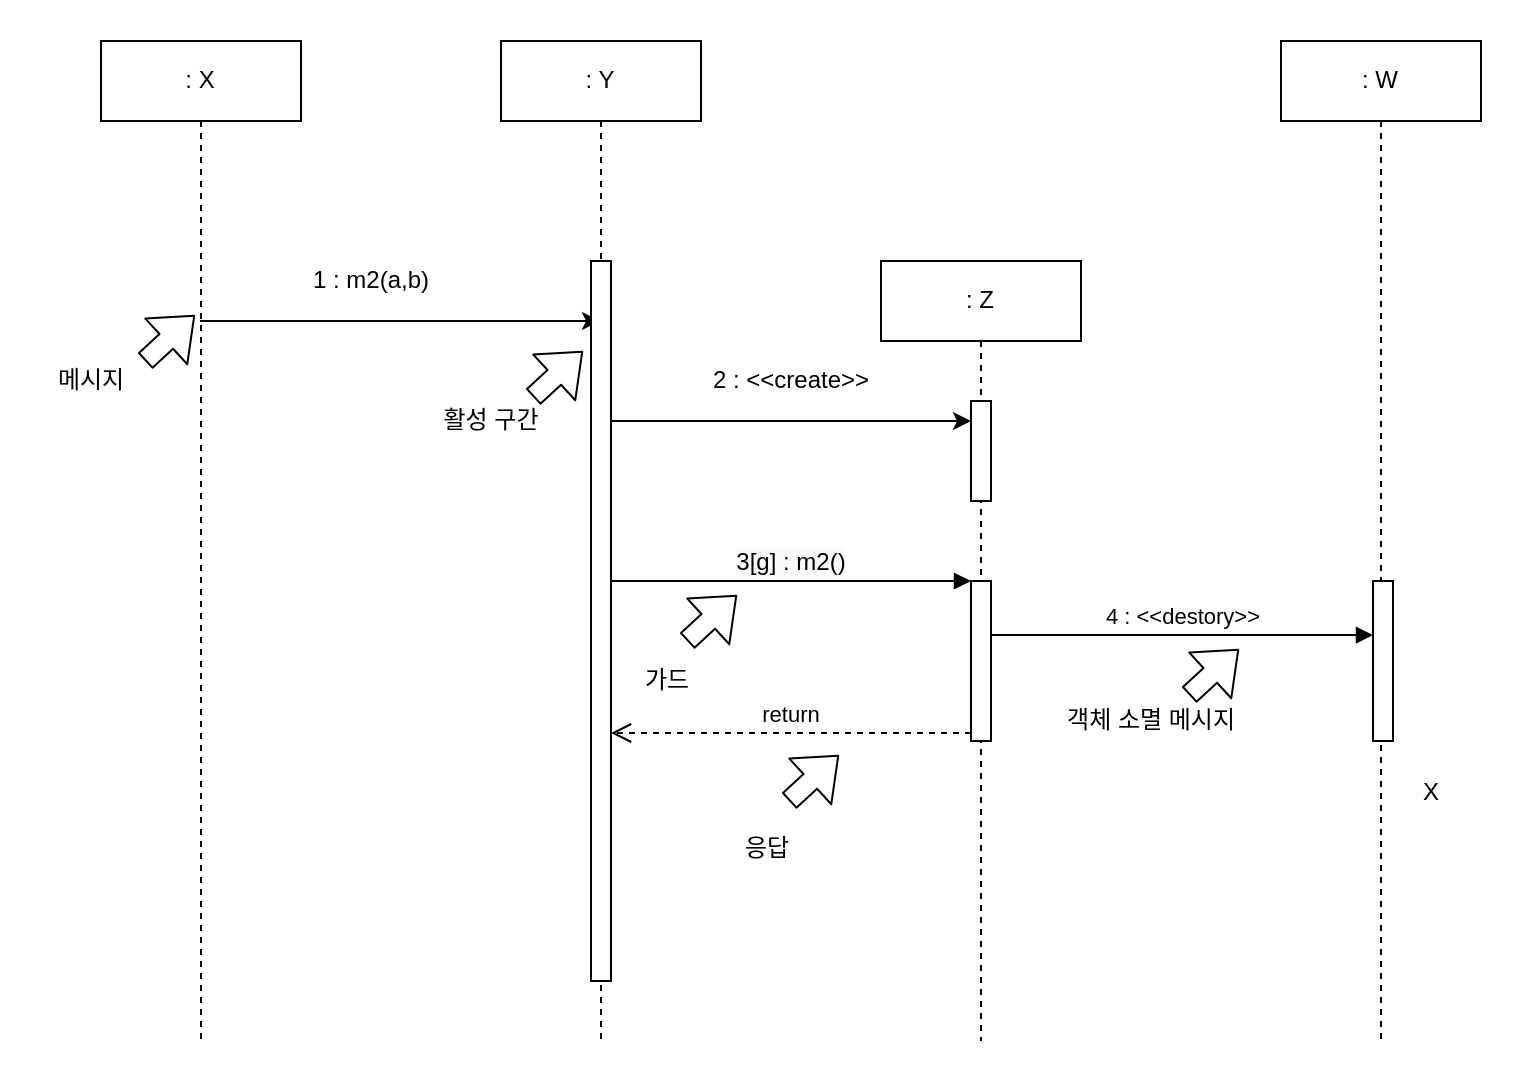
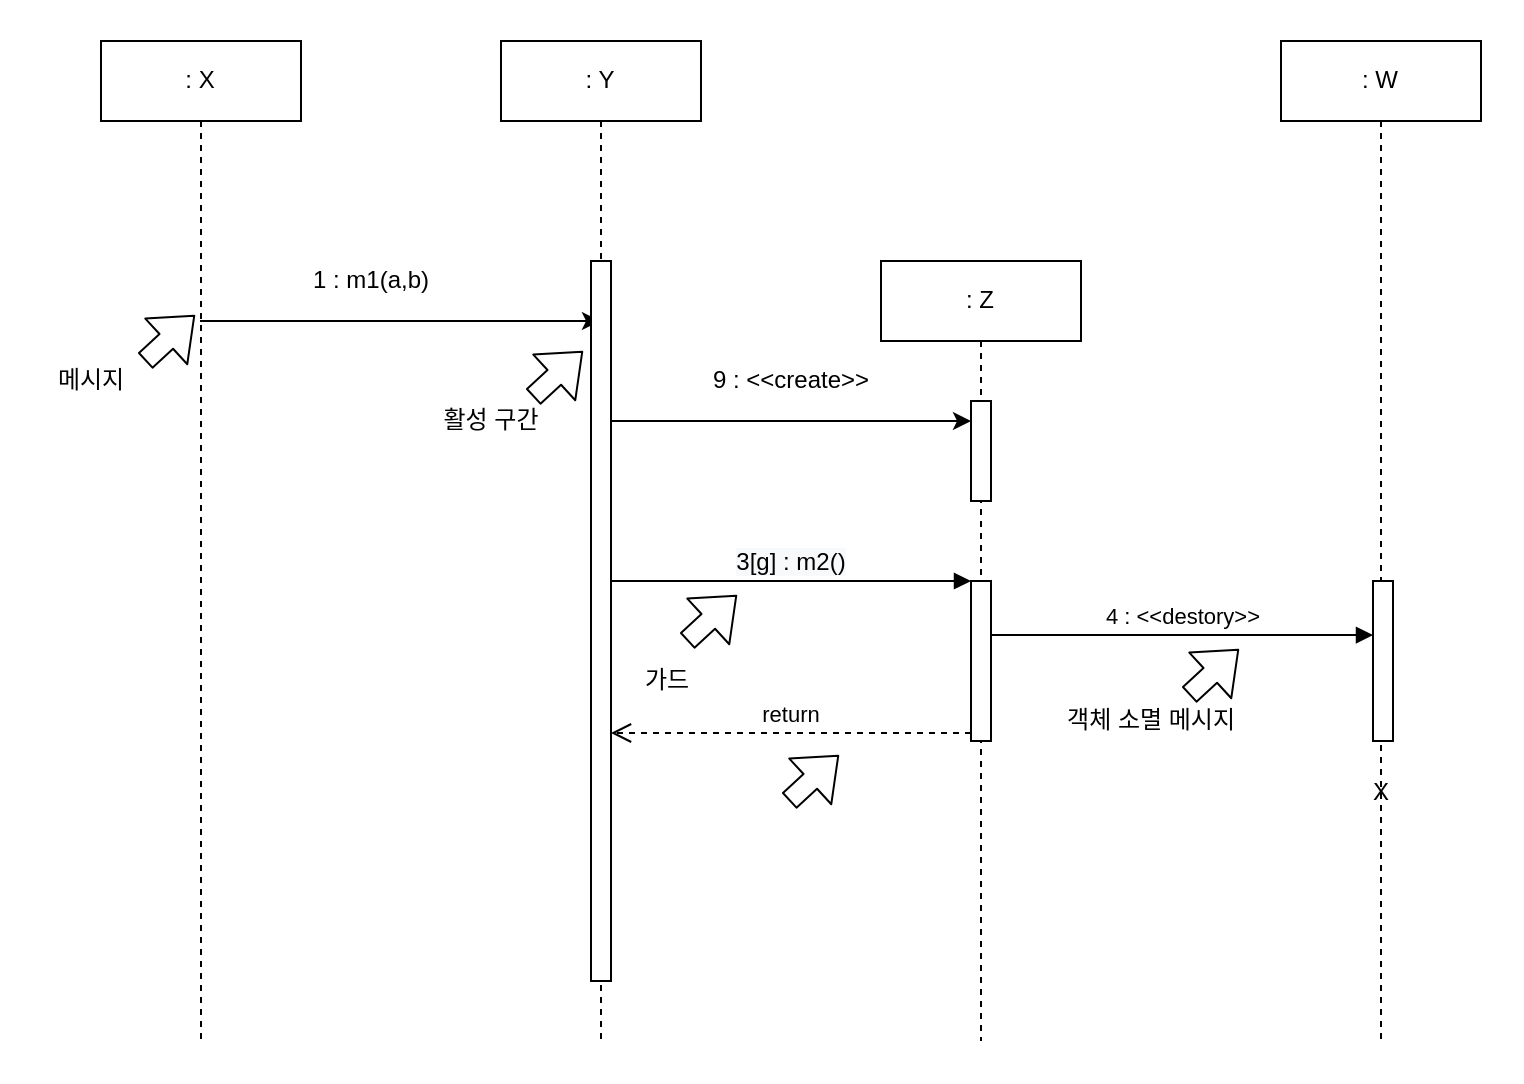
- <mxCell id="11" value="1 : m2(a,b)" style="text;html=1;align=center;verticalAlign=middle;resizable=0;points=[];autosize=1;" parent="1" vertex="1"><mxGeometry x="150" y="130" width="70" height="20" as="geometry" /></mxCell>
+ <mxCell id="11" value="1 : m1(a,b)" style="text;html=1;align=center;verticalAlign=middle;resizable=0;points=[];autosize=1;" parent="1" vertex="1"><mxGeometry x="150" y="130" width="70" height="20" as="geometry" /></mxCell>
- <mxCell id="13" value="2 : &amp;lt;&amp;lt;create&amp;gt;&amp;gt;" style="text;html=1;align=center;verticalAlign=middle;resizable=0;points=[];autosize=1;" parent="1" vertex="1"><mxGeometry x="350" y="180" width="90" height="20" as="geometry" /></mxCell>
+ <mxCell id="13" value="9 : &amp;lt;&amp;lt;create&amp;gt;&amp;gt;" style="text;html=1;align=center;verticalAlign=middle;resizable=0;points=[];autosize=1;" parent="1" vertex="1"><mxGeometry x="350" y="180" width="90" height="20" as="geometry" /></mxCell>
- <mxCell id="27" value="X" style="text;html=1;align=center;verticalAlign=middle;resizable=0;points=[];autosize=1;" vertex="1" parent="1"><mxGeometry x="706" y="387" width="18" height="18" as="geometry" /></mxCell>
+ <mxCell id="27" value="X" style="text;html=1;align=center;verticalAlign=middle;resizable=0;points=[];autosize=1;" vertex="1" parent="1"><mxGeometry x="681" y="387" width="18" height="18" as="geometry" /></mxCell>
- <mxCell id="20" value="응답" style="text;html=1;align=center;verticalAlign=middle;resizable=0;points=[];autosize=1;" parent="1" vertex="1"><mxGeometry x="363" y="414" width="40" height="20" as="geometry" /></mxCell>
